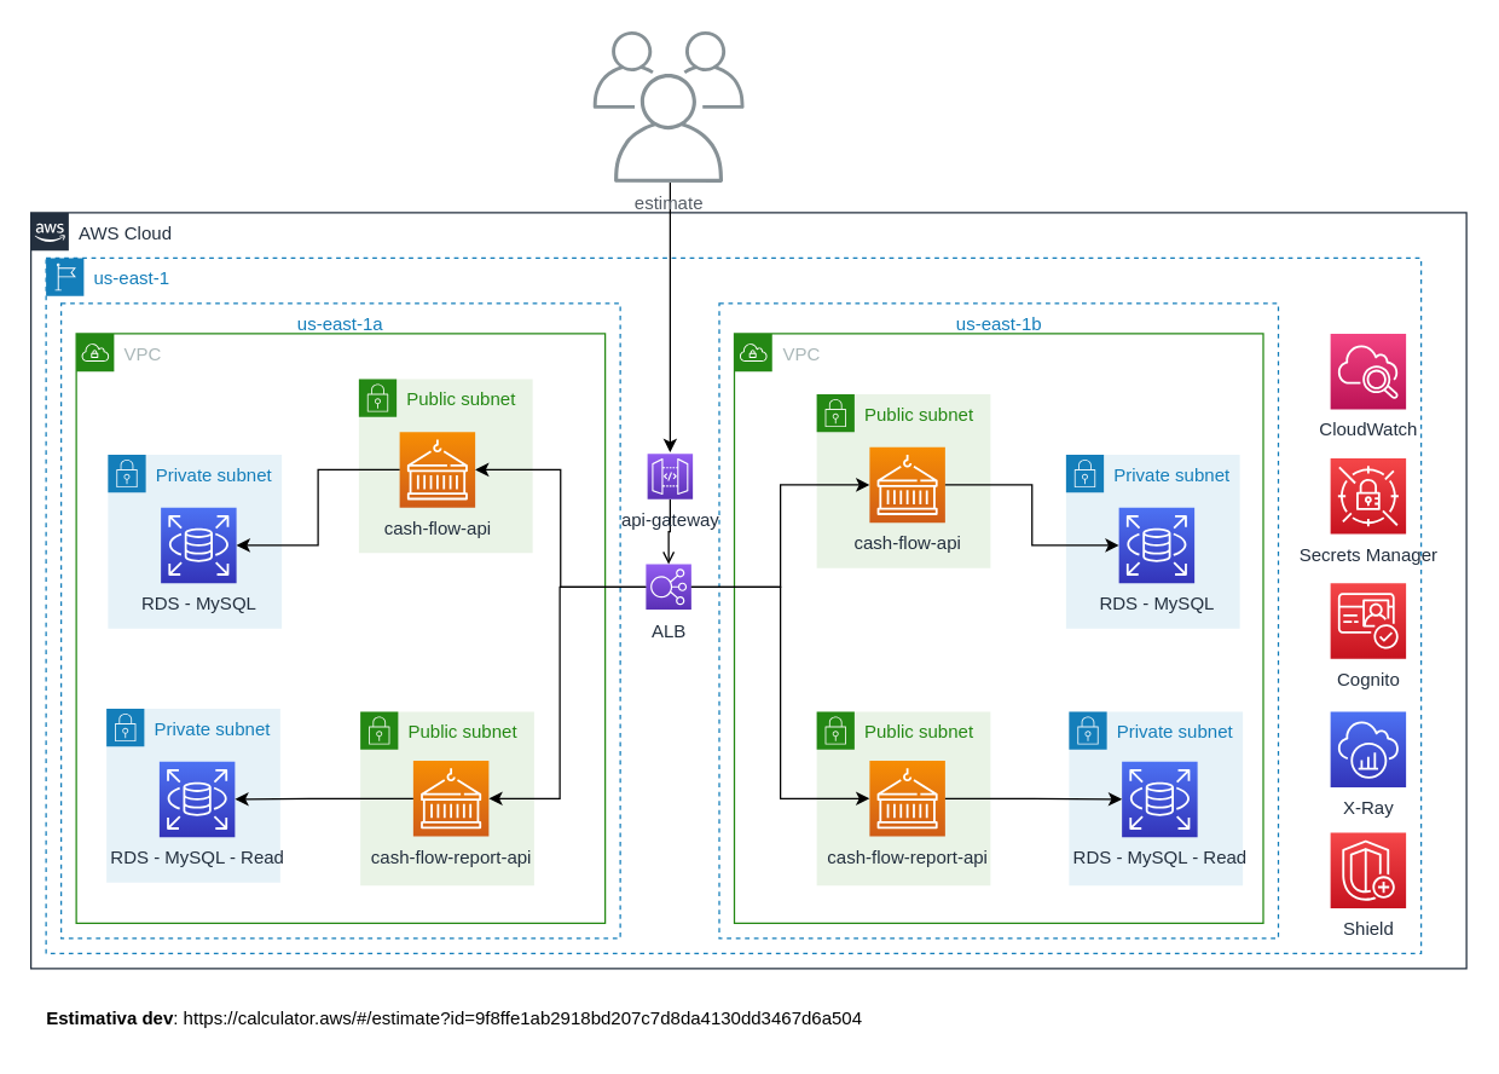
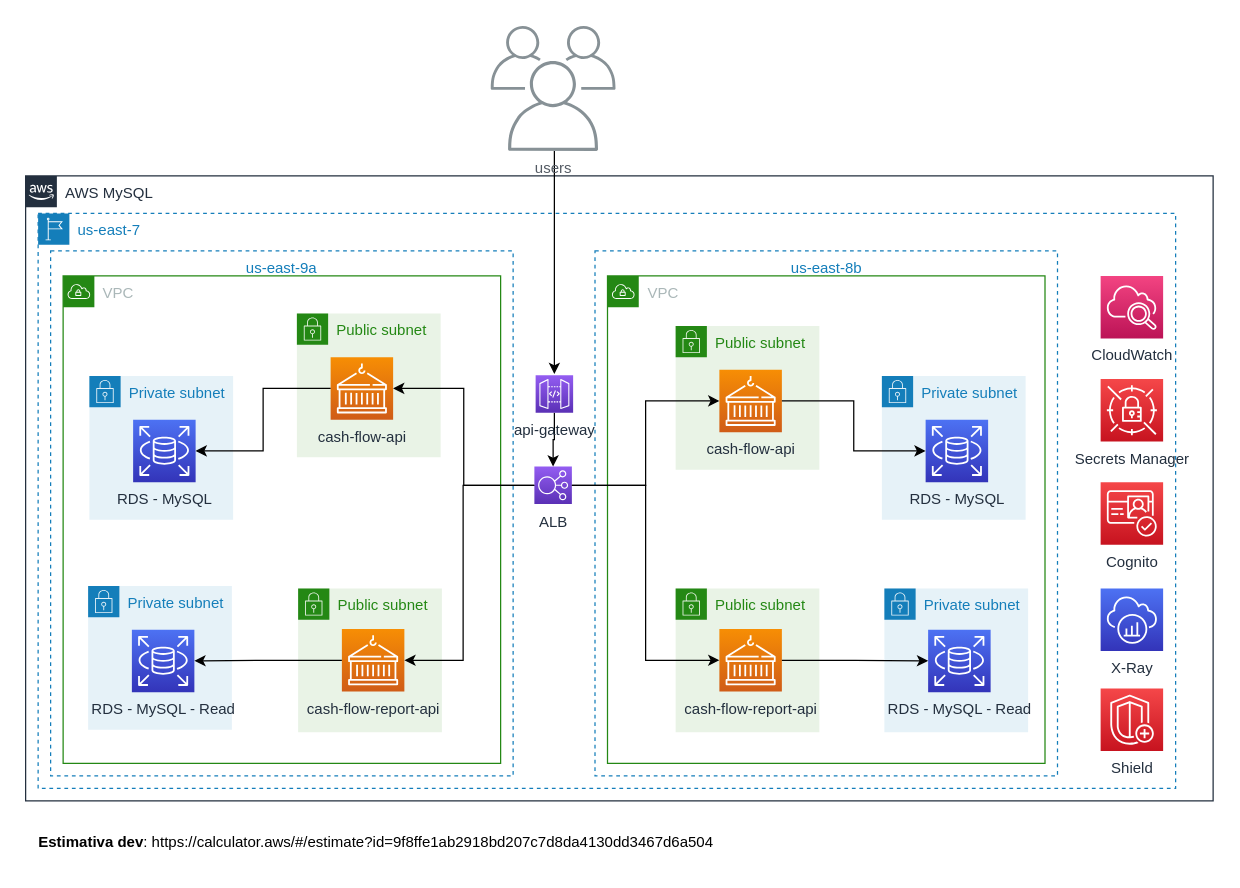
- <mxCell id="12" value="estimate" style="sketch=0;outlineConnect=0;gradientColor=none;fontColor=#545B64;strokeColor=none;fillColor=#879196;dashed=0;verticalLabelPosition=bottom;verticalAlign=top;align=center;html=1;fontSize=12;fontStyle=0;aspect=fixed;shape=mxgraph.aws4.illustration_users;pointerEvents=1" vertex="1" parent="1"><mxGeometry x="392" y="20" width="100" height="100" as="geometry" /></mxCell>
+ <mxCell id="12" value="users" style="sketch=0;outlineConnect=0;gradientColor=none;fontColor=#545B64;strokeColor=none;fillColor=#879196;dashed=0;verticalLabelPosition=bottom;verticalAlign=top;align=center;html=1;fontSize=12;fontStyle=0;aspect=fixed;shape=mxgraph.aws4.illustration_users;pointerEvents=1" vertex="1" parent="1"><mxGeometry x="392" y="20" width="100" height="100" as="geometry" /></mxCell>
- <mxCell id="10" value="AWS Cloud" style="points=[[0,0],[0.25,0],[0.5,0],[0.75,0],[1,0],[1,0.25],[1,0.5],[1,0.75],[1,1],[0.75,1],[0.5,1],[0.25,1],[0,1],[0,0.75],[0,0.5],[0,0.25]];outlineConnect=0;gradientColor=none;html=1;whiteSpace=wrap;fontSize=12;fontStyle=0;container=1;pointerEvents=0;collapsible=0;recursiveResize=0;shape=mxgraph.aws4.group;grIcon=mxgraph.aws4.group_aws_cloud_alt;strokeColor=#232F3E;fillColor=none;verticalAlign=top;align=left;spacingLeft=30;fontColor=#232F3E;dashed=0;" vertex="1" parent="1"><mxGeometry x="20" y="140" width="950" height="500" as="geometry" /></mxCell>
+ <mxCell id="10" value="AWS MySQL" style="points=[[0,0],[0.25,0],[0.5,0],[0.75,0],[1,0],[1,0.25],[1,0.5],[1,0.75],[1,1],[0.75,1],[0.5,1],[0.25,1],[0,1],[0,0.75],[0,0.5],[0,0.25]];outlineConnect=0;gradientColor=none;html=1;whiteSpace=wrap;fontSize=12;fontStyle=0;container=1;pointerEvents=0;collapsible=0;recursiveResize=0;shape=mxgraph.aws4.group;grIcon=mxgraph.aws4.group_aws_cloud_alt;strokeColor=#232F3E;fillColor=none;verticalAlign=top;align=left;spacingLeft=30;fontColor=#232F3E;dashed=0;" vertex="1" parent="1"><mxGeometry x="20" y="140" width="950" height="500" as="geometry" /></mxCell>
- <mxCell id="14" value="us-east-1" style="points=[[0,0],[0.25,0],[0.5,0],[0.75,0],[1,0],[1,0.25],[1,0.5],[1,0.75],[1,1],[0.75,1],[0.5,1],[0.25,1],[0,1],[0,0.75],[0,0.5],[0,0.25]];outlineConnect=0;gradientColor=none;html=1;whiteSpace=wrap;fontSize=12;fontStyle=0;container=0;pointerEvents=0;collapsible=0;recursiveResize=0;shape=mxgraph.aws4.group;grIcon=mxgraph.aws4.group_region;strokeColor=#147EBA;fillColor=none;verticalAlign=top;align=left;spacingLeft=30;fontColor=#147EBA;dashed=1;" vertex="1" parent="1"><mxGeometry x="30" y="170" width="910" height="460" as="geometry" /></mxCell>
+ <mxCell id="14" value="us-east-7" style="points=[[0,0],[0.25,0],[0.5,0],[0.75,0],[1,0],[1,0.25],[1,0.5],[1,0.75],[1,1],[0.75,1],[0.5,1],[0.25,1],[0,1],[0,0.75],[0,0.5],[0,0.25]];outlineConnect=0;gradientColor=none;html=1;whiteSpace=wrap;fontSize=12;fontStyle=0;container=0;pointerEvents=0;collapsible=0;recursiveResize=0;shape=mxgraph.aws4.group;grIcon=mxgraph.aws4.group_region;strokeColor=#147EBA;fillColor=none;verticalAlign=top;align=left;spacingLeft=30;fontColor=#147EBA;dashed=1;" vertex="1" parent="1"><mxGeometry x="30" y="170" width="910" height="460" as="geometry" /></mxCell>
- <mxCell id="3" value="us-east-1a" style="fillColor=none;strokeColor=#147EBA;dashed=1;verticalAlign=top;fontStyle=0;fontColor=#147EBA;whiteSpace=wrap;html=1;" vertex="1" parent="1"><mxGeometry x="40" y="200" width="370" height="420" as="geometry" /></mxCell>
+ <mxCell id="3" value="us-east-9a" style="fillColor=none;strokeColor=#147EBA;dashed=1;verticalAlign=top;fontStyle=0;fontColor=#147EBA;whiteSpace=wrap;html=1;" vertex="1" parent="1"><mxGeometry x="40" y="200" width="370" height="420" as="geometry" /></mxCell>
- <mxCell id="2" value="us-east-1b" style="fillColor=none;strokeColor=#147EBA;dashed=1;verticalAlign=top;fontStyle=0;fontColor=#147EBA;whiteSpace=wrap;html=1;" vertex="1" parent="1"><mxGeometry x="475.5" y="200" width="370" height="420" as="geometry" /></mxCell>
+ <mxCell id="2" value="us-east-8b" style="fillColor=none;strokeColor=#147EBA;dashed=1;verticalAlign=top;fontStyle=0;fontColor=#147EBA;whiteSpace=wrap;html=1;" vertex="1" parent="1"><mxGeometry x="475.5" y="200" width="370" height="420" as="geometry" /></mxCell>
- <mxCell id="17" style="edgeStyle=orthogonalEdgeStyle;rounded=0;orthogonalLoop=1;jettySize=auto;html=1;endArrow=open;" edge="1" parent="1" source="18" target="16"><mxGeometry relative="1" as="geometry" /></mxCell>
+ <mxCell id="17" style="edgeStyle=orthogonalEdgeStyle;rounded=0;orthogonalLoop=1;jettySize=auto;html=1;" edge="1" parent="1" source="18" target="16"><mxGeometry relative="1" as="geometry" /></mxCell>
